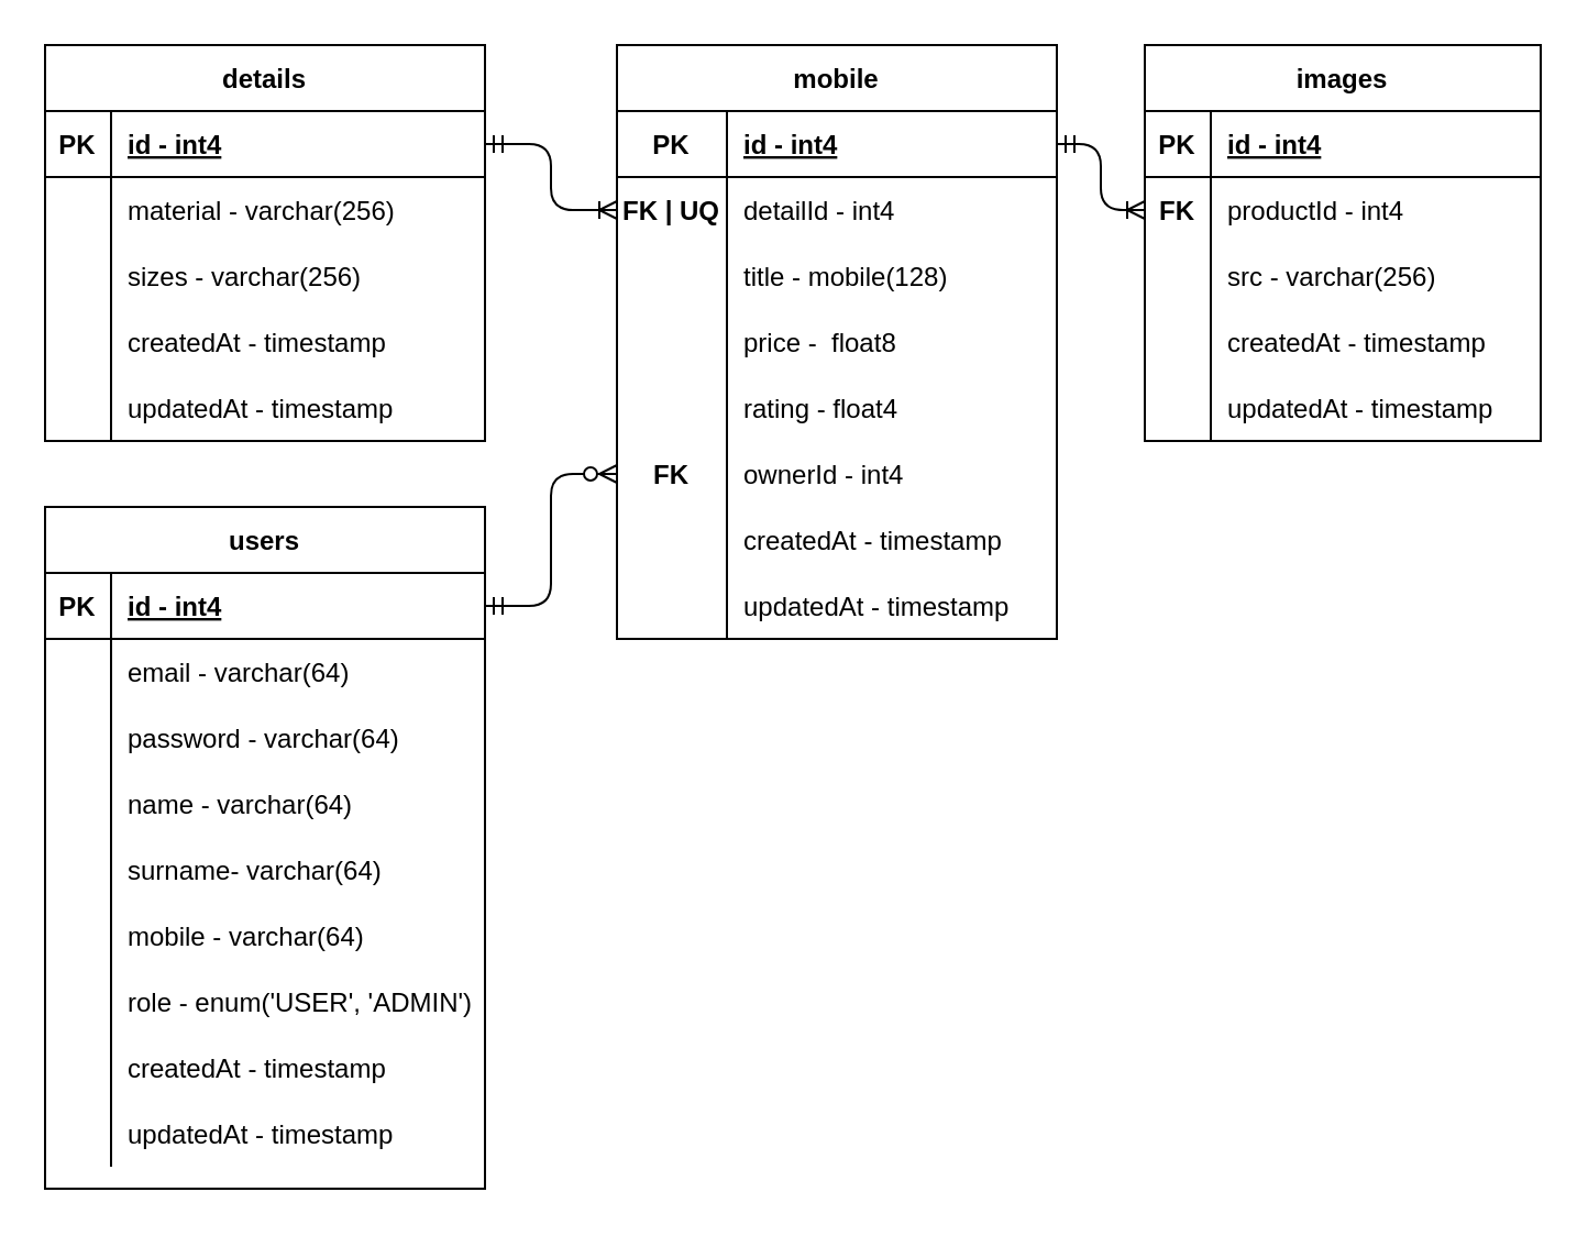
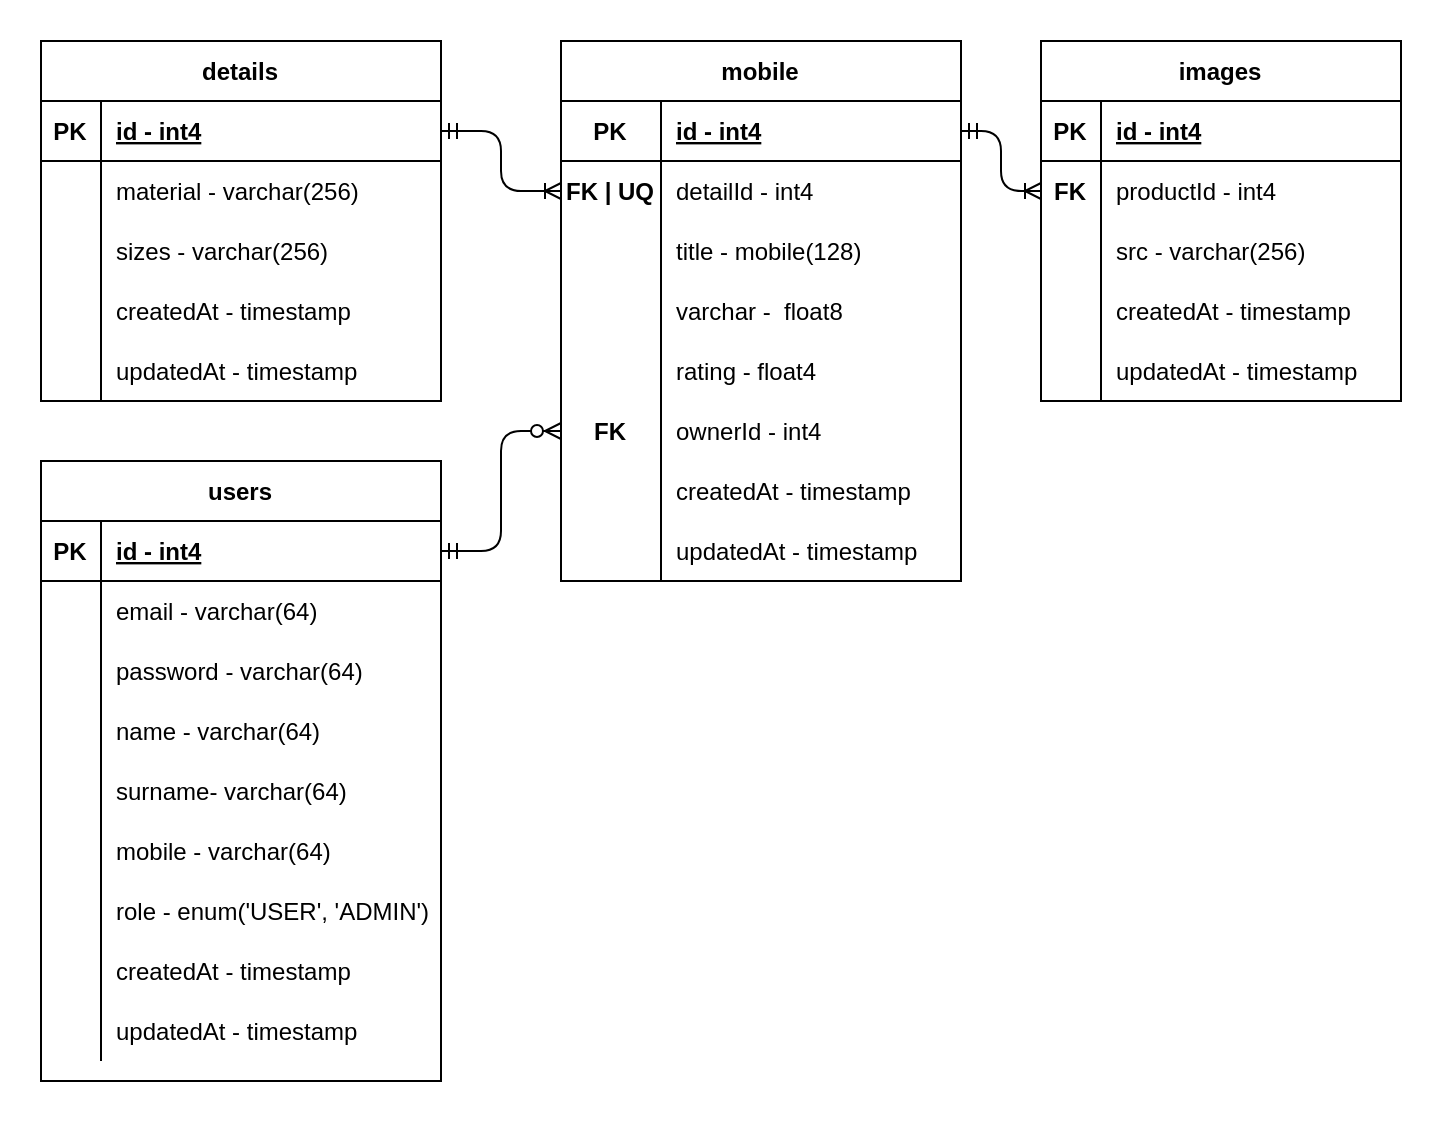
- <mxCell id="46" value="price -  float8" style="shape=partialRectangle;connectable=0;fillColor=none;top=0;left=0;bottom=0;right=0;align=left;spacingLeft=6;overflow=hidden;" parent="44" vertex="1"><mxGeometry x="50" width="150" height="30" as="geometry"><mxRectangle width="150" height="30" as="alternateBounds" /></mxGeometry></mxCell>
+ <mxCell id="46" value="varchar -  float8" style="shape=partialRectangle;connectable=0;fillColor=none;top=0;left=0;bottom=0;right=0;align=left;spacingLeft=6;overflow=hidden;" parent="44" vertex="1"><mxGeometry x="50" width="150" height="30" as="geometry"><mxRectangle width="150" height="30" as="alternateBounds" /></mxGeometry></mxCell>
